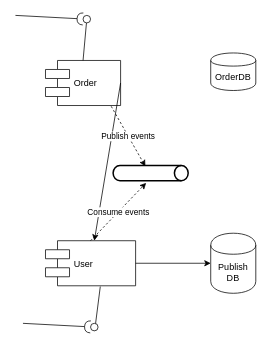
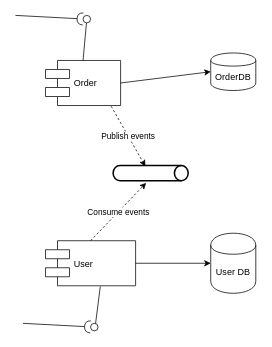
- <mxCell id="12" value="" style="endArrow=classic;html=1;exitX=1;exitY=0.5;exitDx=0;exitDy=0;" edge="1" parent="1" source="2" target="3"><mxGeometry width="50" height="50" relative="1" as="geometry"><mxPoint x="10" y="360" as="sourcePoint" /><mxPoint x="60" y="310" as="targetPoint" /></mxGeometry></mxCell>
+ <mxCell id="12" value="" style="endArrow=classic;html=1;exitX=1;exitY=0.5;exitDx=0;exitDy=0;entryX=0;entryY=0.5;entryDx=0;entryDy=0;" edge="1" parent="1" source="2" target="10"><mxGeometry width="50" height="50" relative="1" as="geometry"><mxPoint x="10" y="360" as="sourcePoint" /><mxPoint x="60" y="310" as="targetPoint" /></mxGeometry></mxCell>
- <mxCell id="11" value="Publish DB" style="shape=cylinder;whiteSpace=wrap;html=1;boundedLbl=1;backgroundOutline=1;" vertex="1" parent="1"><mxGeometry x="280" y="310" width="60" height="80" as="geometry" /></mxCell>
+ <mxCell id="11" value="User DB" style="shape=cylinder;whiteSpace=wrap;html=1;boundedLbl=1;backgroundOutline=1;" vertex="1" parent="1"><mxGeometry x="280" y="310" width="60" height="80" as="geometry" /></mxCell>
